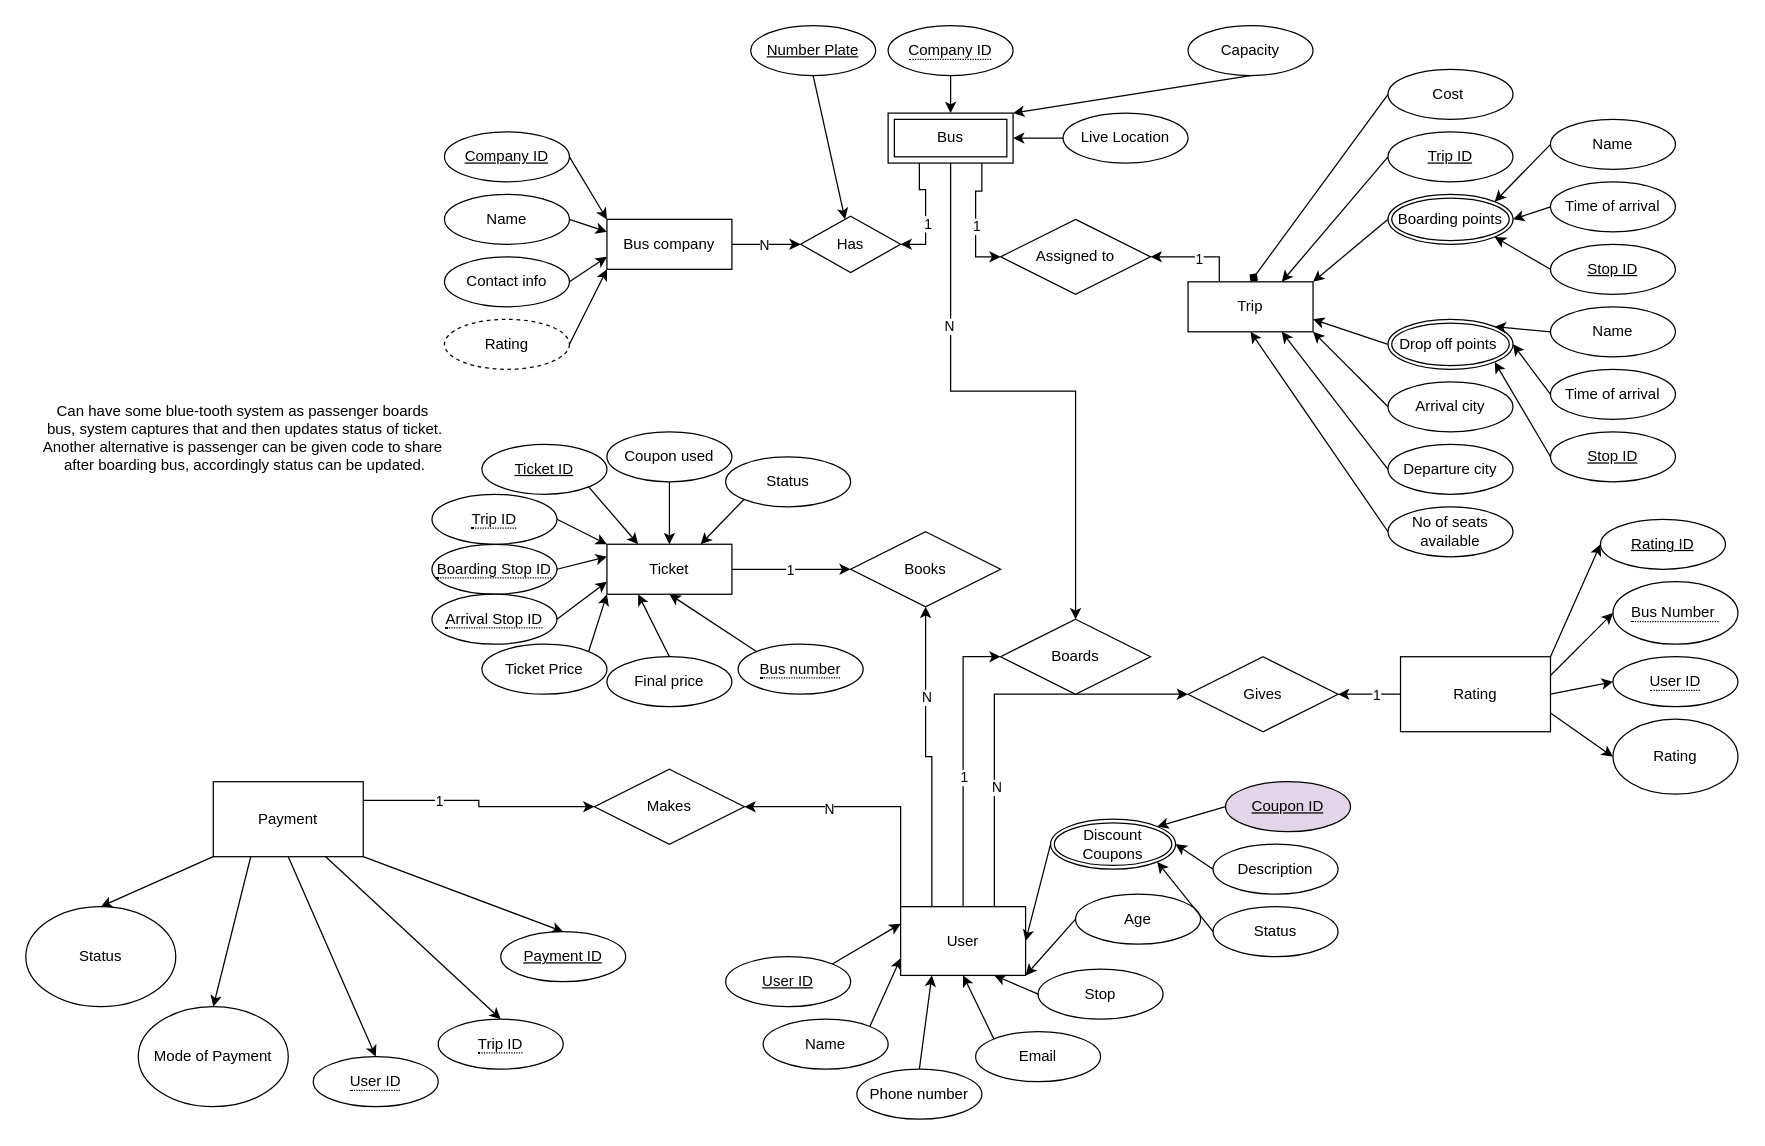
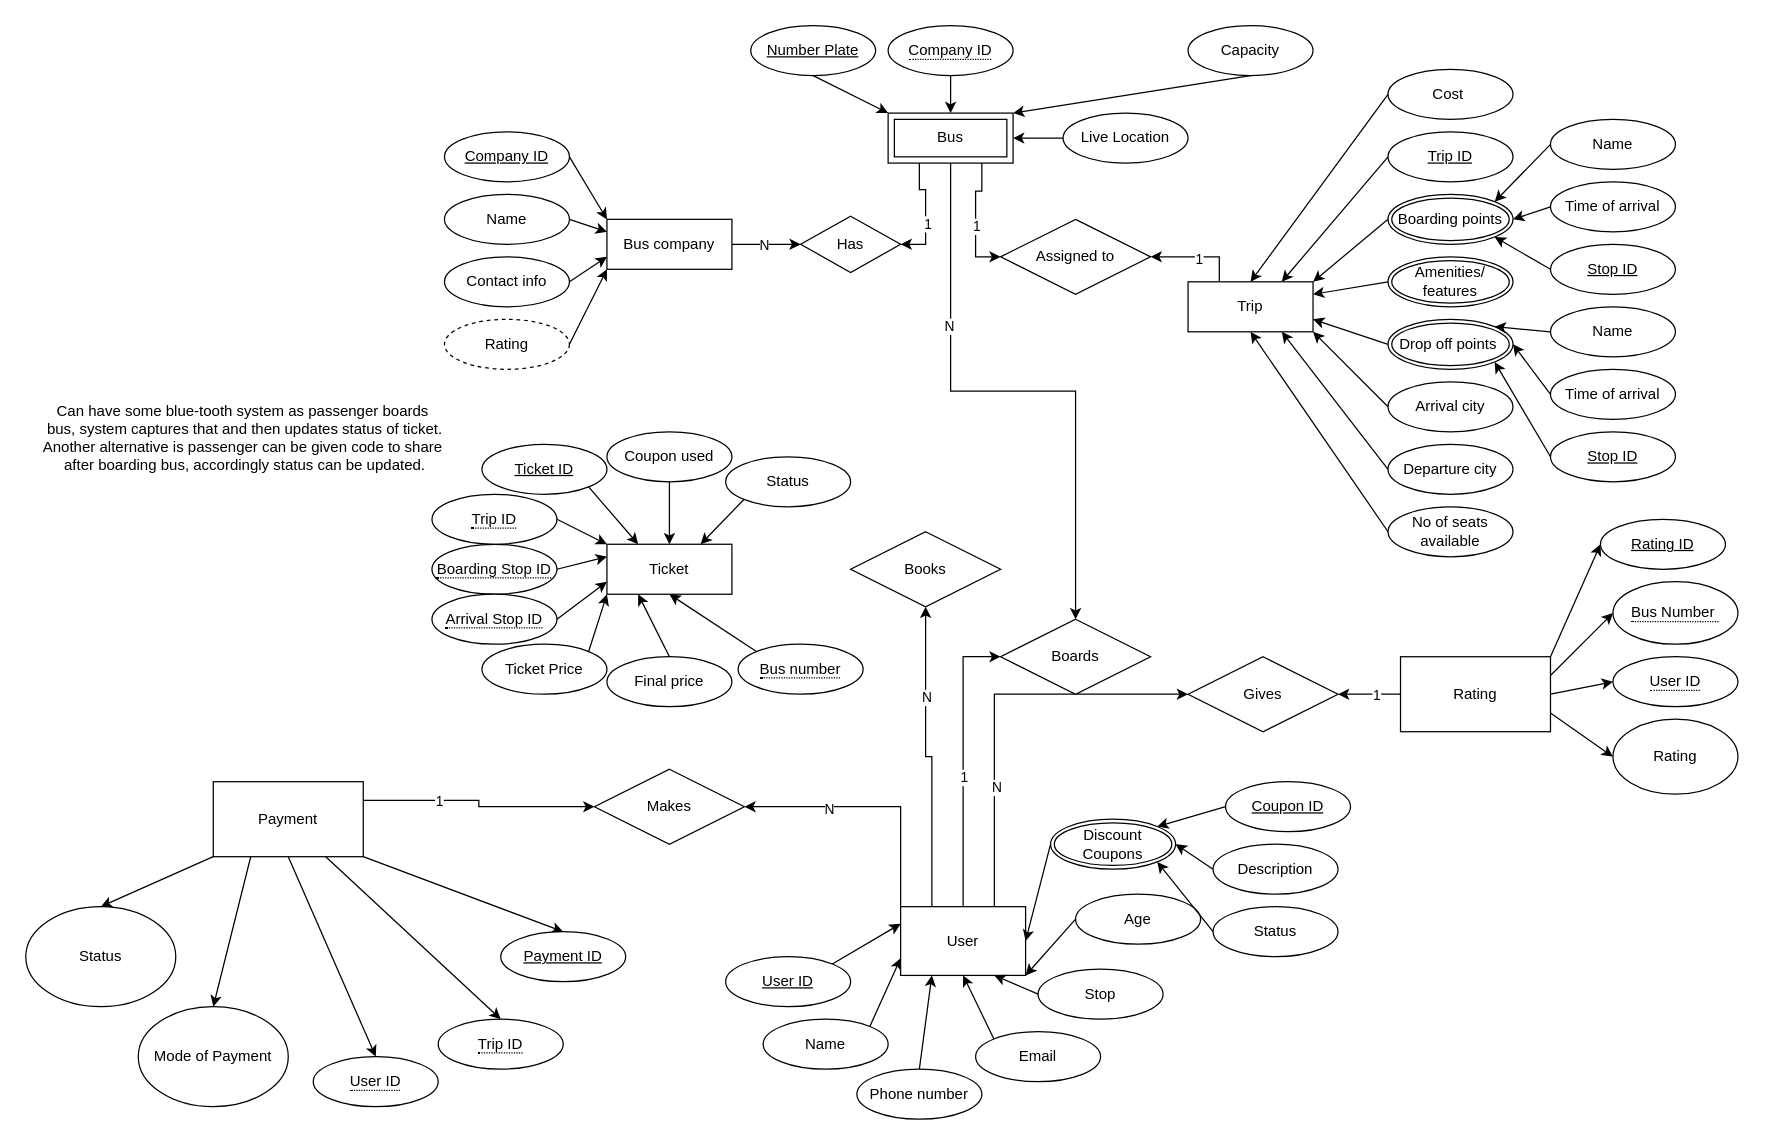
- <mxCell id="26" style="rounded=0;orthogonalLoop=1;jettySize=auto;html=1;exitX=0.5;exitY=1;exitDx=0;exitDy=0;" edge="1" parent="1" source="27" target="125"><mxGeometry relative="1" as="geometry" /></mxCell>
+ <mxCell id="26" style="rounded=0;orthogonalLoop=1;jettySize=auto;html=1;exitX=0.5;exitY=1;exitDx=0;exitDy=0;entryX=0;entryY=0;entryDx=0;entryDy=0;" edge="1" parent="1" source="27" target="25"><mxGeometry relative="1" as="geometry" /></mxCell>
- <mxCell id="52" style="rounded=0;orthogonalLoop=1;jettySize=auto;html=1;exitX=0;exitY=0.5;exitDx=0;exitDy=0;entryX=0.5;entryY=0;entryDx=0;entryDy=0;endArrow=diamond;" edge="1" parent="1" source="53" target="4"><mxGeometry relative="1" as="geometry" /></mxCell>
+ <mxCell id="52" style="rounded=0;orthogonalLoop=1;jettySize=auto;html=1;exitX=0;exitY=0.5;exitDx=0;exitDy=0;entryX=0.5;entryY=0;entryDx=0;entryDy=0;" edge="1" parent="1" source="53" target="4"><mxGeometry relative="1" as="geometry" /></mxCell>
+ <mxCell id="33" value="Amenities/ features" style="ellipse;shape=doubleEllipse;margin=3;whiteSpace=wrap;html=1;align=center;" vertex="1" parent="1"><mxGeometry x="1110" y="205" width="100" height="40" as="geometry" /></mxCell>
+ <mxCell id="32" style="rounded=0;orthogonalLoop=1;jettySize=auto;html=1;exitX=0;exitY=0.5;exitDx=0;exitDy=0;entryX=1;entryY=0.25;entryDx=0;entryDy=0;" edge="1" parent="1" source="33" target="4"><mxGeometry relative="1" as="geometry" /></mxCell>
- <mxCell id="5" style="edgeStyle=orthogonalEdgeStyle;rounded=0;orthogonalLoop=1;jettySize=auto;html=1;exitX=1;exitY=0.5;exitDx=0;exitDy=0;entryX=0;entryY=0.5;entryDx=0;entryDy=0;" edge="1" parent="1" source="7" target="120"><mxGeometry relative="1" as="geometry" /></mxCell>
- <mxCell id="6" value="1" style="edgeLabel;html=1;align=center;verticalAlign=middle;resizable=0;points=[];" vertex="1" connectable="0" parent="5"><mxGeometry x="-0.025" relative="1" as="geometry"><mxPoint as="offset" /></mxGeometry></mxCell>
- <mxCell id="108" value="Coupon ID" style="ellipse;whiteSpace=wrap;html=1;align=center;fontStyle=4;fillColor=#e1d5e7;" vertex="1" parent="1"><mxGeometry x="980" y="625" width="100" height="40" as="geometry" /></mxCell>
+ <mxCell id="108" value="Coupon ID" style="ellipse;whiteSpace=wrap;html=1;align=center;fontStyle=4;" vertex="1" parent="1"><mxGeometry x="980" y="625" width="100" height="40" as="geometry" /></mxCell>
